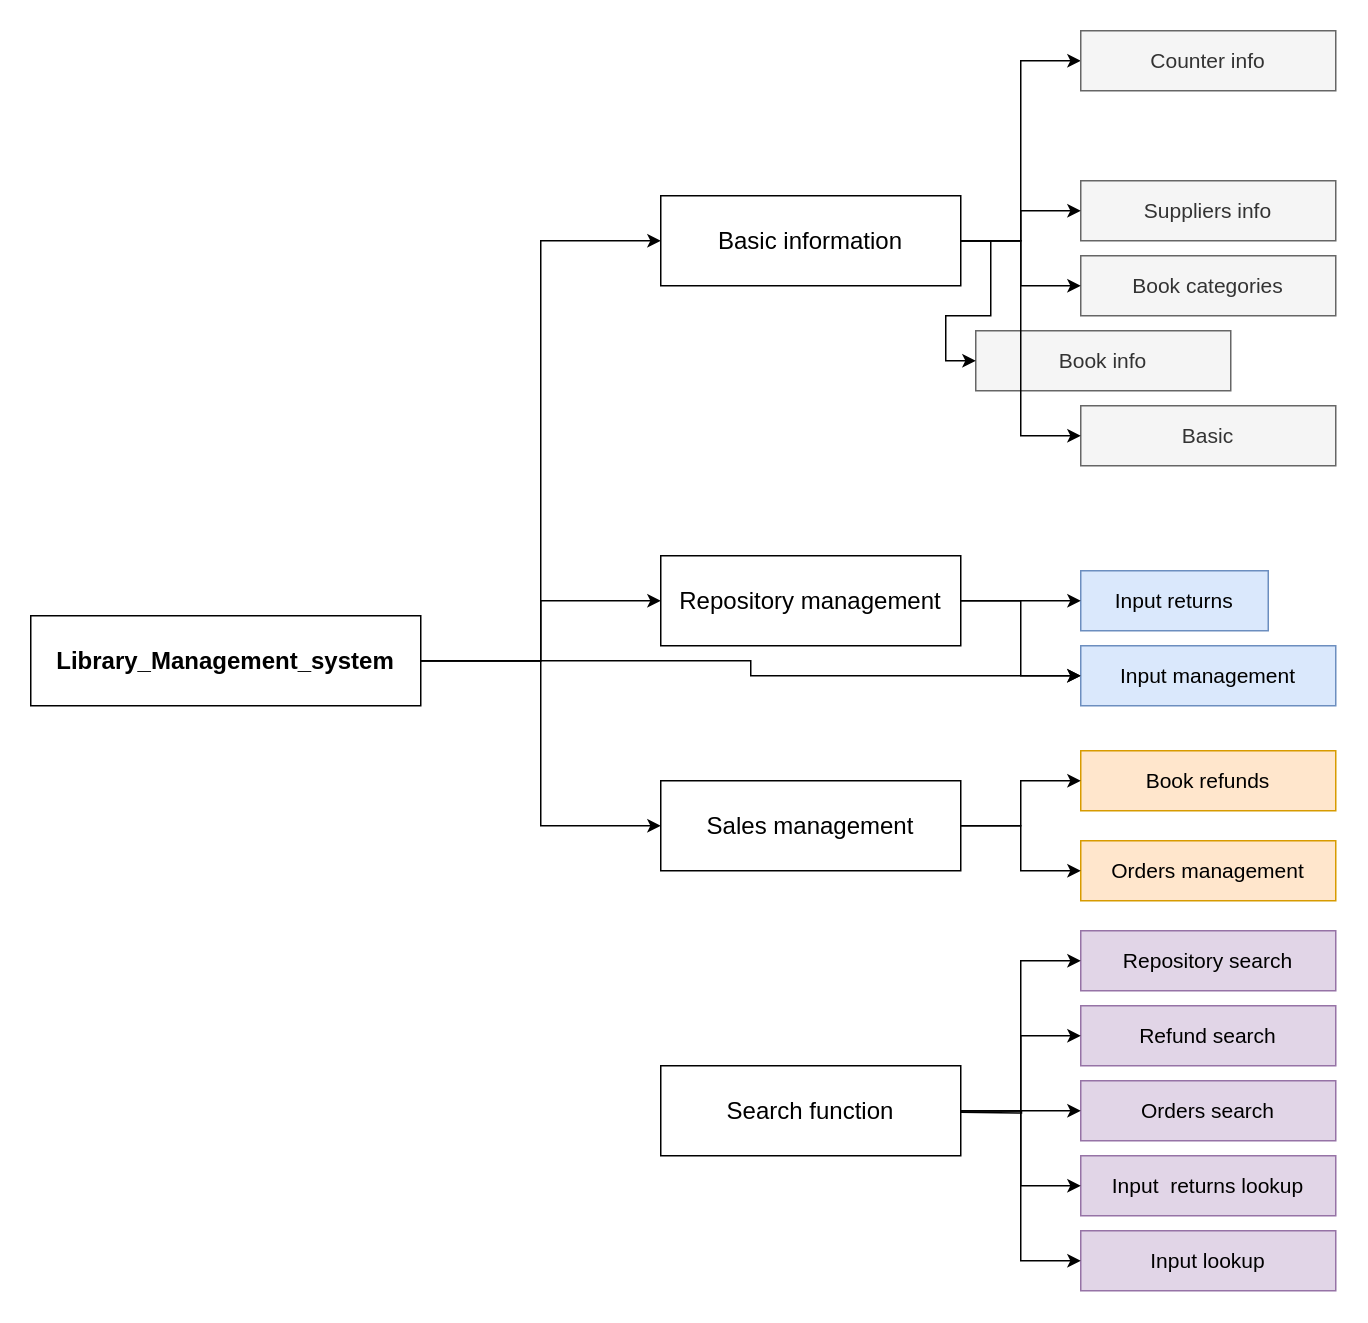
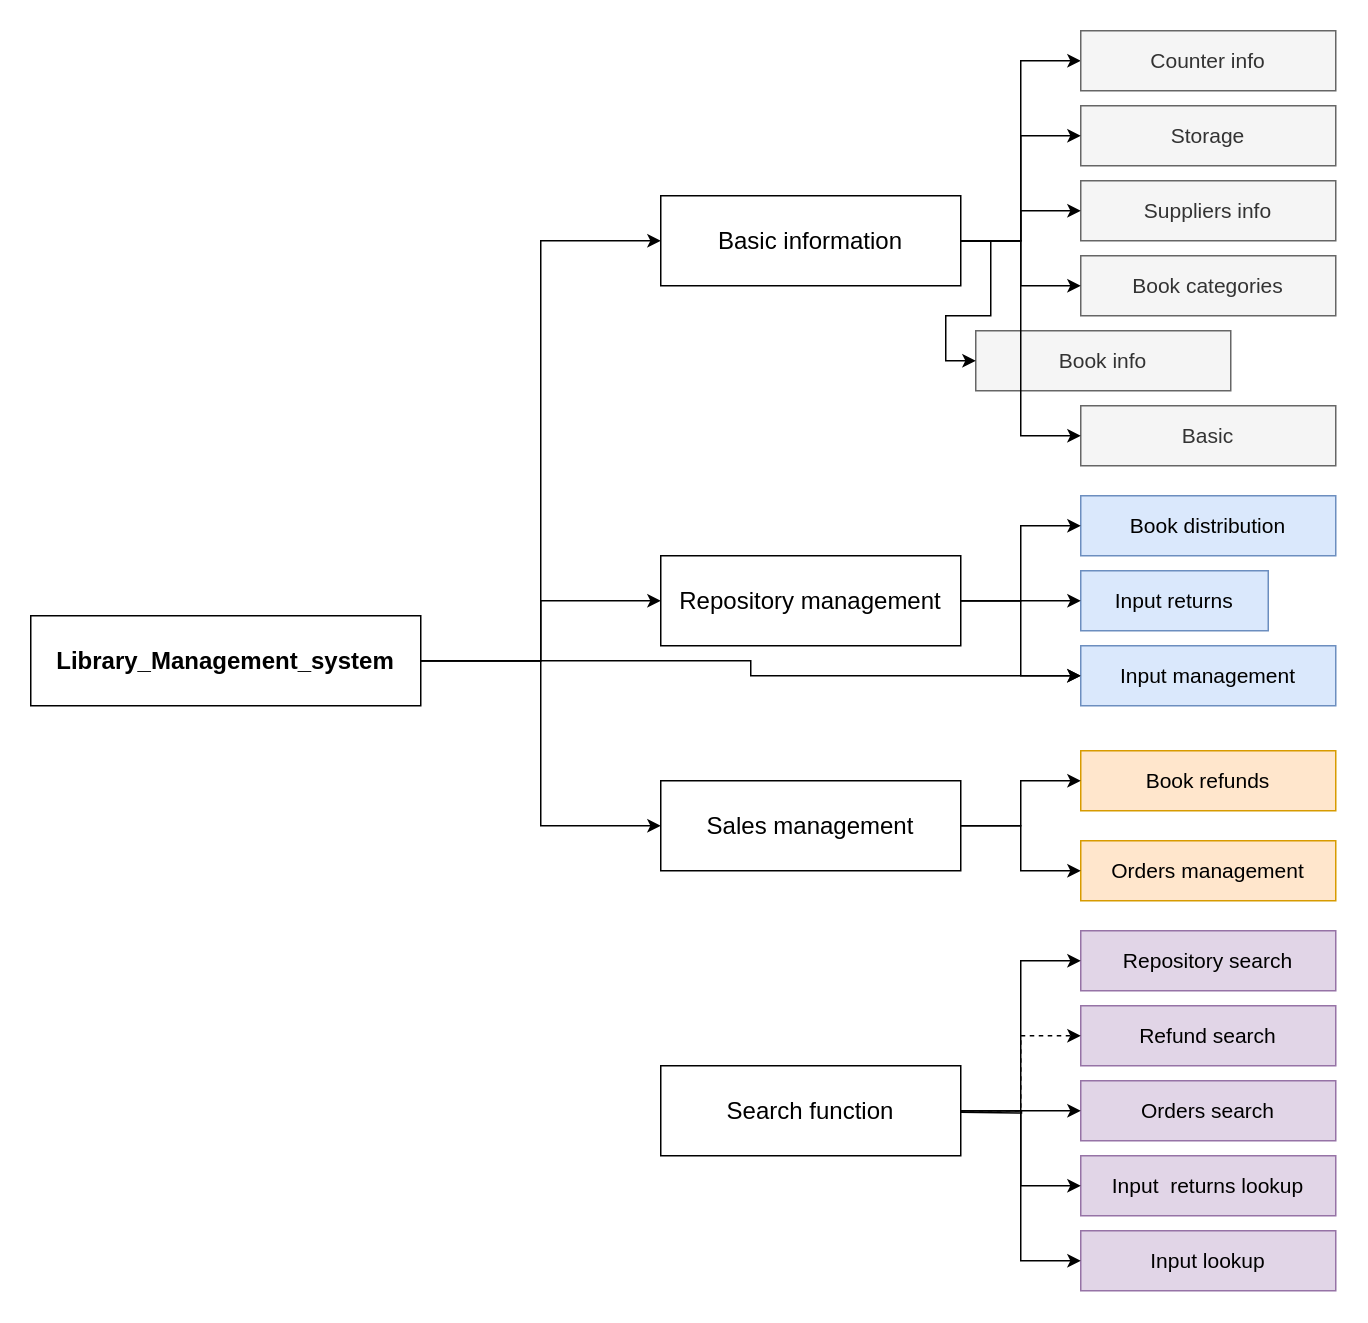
+ <mxCell id="18" value="" style="edgeStyle=orthogonalEdgeStyle;rounded=0;orthogonalLoop=1;jettySize=auto;html=1;entryX=0;entryY=0.5;entryDx=0;entryDy=0;exitX=1;exitY=0.5;exitDx=0;exitDy=0;" edge="1" parent="1" source="8" target="13"><mxGeometry relative="1" as="geometry"><mxPoint x="650" y="220" as="sourcePoint" /><mxPoint x="730" y="50" as="targetPoint" /></mxGeometry></mxCell>
+ <mxCell id="13" value="Storage" style="rounded=0;whiteSpace=wrap;html=1;fillColor=#f5f5f5;strokeColor=#666666;fontColor=#333333;fontSize=14;" vertex="1" parent="1"><mxGeometry x="720" y="70" width="170" height="40" as="geometry" /></mxCell>
+ <mxCell id="23" value="Book distribution" style="rounded=0;whiteSpace=wrap;html=1;fillColor=#dae8fc;strokeColor=#6c8ebf;fontSize=14;" vertex="1" parent="1"><mxGeometry x="720" y="330" width="170" height="40" as="geometry" /></mxCell>
+ <mxCell id="26" value="" style="edgeStyle=orthogonalEdgeStyle;rounded=0;orthogonalLoop=1;jettySize=auto;html=1;entryX=0;entryY=0.5;entryDx=0;entryDy=0;exitX=1;exitY=0.5;exitDx=0;exitDy=0;" edge="1" parent="1" source="10" target="23"><mxGeometry relative="1" as="geometry"><mxPoint x="650" y="170" as="sourcePoint" /><mxPoint x="730" y="300" as="targetPoint" /></mxGeometry></mxCell>
- <mxCell id="39" value="" style="edgeStyle=orthogonalEdgeStyle;rounded=0;orthogonalLoop=1;jettySize=auto;html=1;entryX=0;entryY=0.5;entryDx=0;entryDy=0;exitX=1;exitY=0.5;exitDx=0;exitDy=0;" edge="1" parent="1" source="11" target="34"><mxGeometry relative="1" as="geometry"><mxPoint x="650" y="750" as="sourcePoint" /><mxPoint x="730" y="650" as="targetPoint" /></mxGeometry></mxCell>
+ <mxCell id="39" value="" style="edgeStyle=orthogonalEdgeStyle;rounded=0;orthogonalLoop=1;jettySize=auto;html=1;entryX=0;entryY=0.5;entryDx=0;entryDy=0;exitX=1;exitY=0.5;exitDx=0;exitDy=0;dashed=1;" edge="1" parent="1" source="11" target="34"><mxGeometry relative="1" as="geometry"><mxPoint x="650" y="750" as="sourcePoint" /><mxPoint x="730" y="650" as="targetPoint" /></mxGeometry></mxCell>
